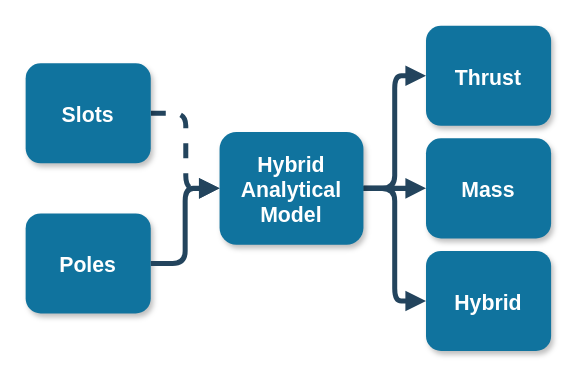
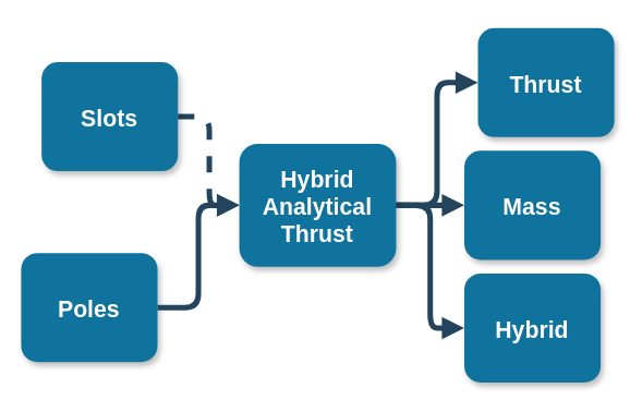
- <mxCell id="6" value="Thrust" style="rounded=1;fillColor=#10739E;strokeColor=none;shadow=1;gradientColor=none;fontStyle=1;fontColor=#FFFFFF;fontSize=17;" vertex="1" parent="1"><mxGeometry x="340" y="20" width="100" height="80" as="geometry" /></mxCell>
+ <mxCell id="6" value="Thrust" style="rounded=1;fillColor=#10739E;strokeColor=none;shadow=1;gradientColor=none;fontStyle=1;fontColor=#FFFFFF;fontSize=17;" vertex="1" parent="1"><mxGeometry x="350" y="20" width="100" height="80" as="geometry" /></mxCell>
- <mxCell id="10" value="Slots" style="rounded=1;fillColor=#10739E;strokeColor=none;shadow=1;gradientColor=none;fontStyle=1;fontColor=#FFFFFF;fontSize=17;" vertex="1" parent="1"><mxGeometry x="20" y="50" width="100" height="80" as="geometry" /></mxCell>
+ <mxCell id="10" value="Slots" style="rounded=1;fillColor=#10739E;strokeColor=none;shadow=1;gradientColor=none;fontStyle=1;fontColor=#FFFFFF;fontSize=17;" vertex="1" parent="1"><mxGeometry x="30" y="45" width="100" height="80" as="geometry" /></mxCell>
- <mxCell id="5" value="Hybrid&#10;Analytical&#10;Model" style="rounded=1;fillColor=#10739E;strokeColor=none;shadow=1;gradientColor=none;fontStyle=1;fontColor=#FFFFFF;fontSize=17;" vertex="1" parent="1"><mxGeometry x="175" y="105" width="115" height="90" as="geometry" /></mxCell>
+ <mxCell id="5" value="Hybrid&#10;Analytical&#10;Thrust" style="rounded=1;fillColor=#10739E;strokeColor=none;shadow=1;gradientColor=none;fontStyle=1;fontColor=#FFFFFF;fontSize=17;" vertex="1" parent="1"><mxGeometry x="175" y="105" width="115" height="90" as="geometry" /></mxCell>
- <mxCell id="11" value="Poles" style="rounded=1;fillColor=#10739E;strokeColor=none;shadow=1;gradientColor=none;fontStyle=1;fontColor=#FFFFFF;fontSize=17;" vertex="1" parent="1"><mxGeometry x="20" y="170" width="100" height="80" as="geometry" /></mxCell>
+ <mxCell id="11" value="Poles" style="rounded=1;fillColor=#10739E;strokeColor=none;shadow=1;gradientColor=none;fontStyle=1;fontColor=#FFFFFF;fontSize=17;" vertex="1" parent="1"><mxGeometry x="15" y="185" width="100" height="80" as="geometry" /></mxCell>
